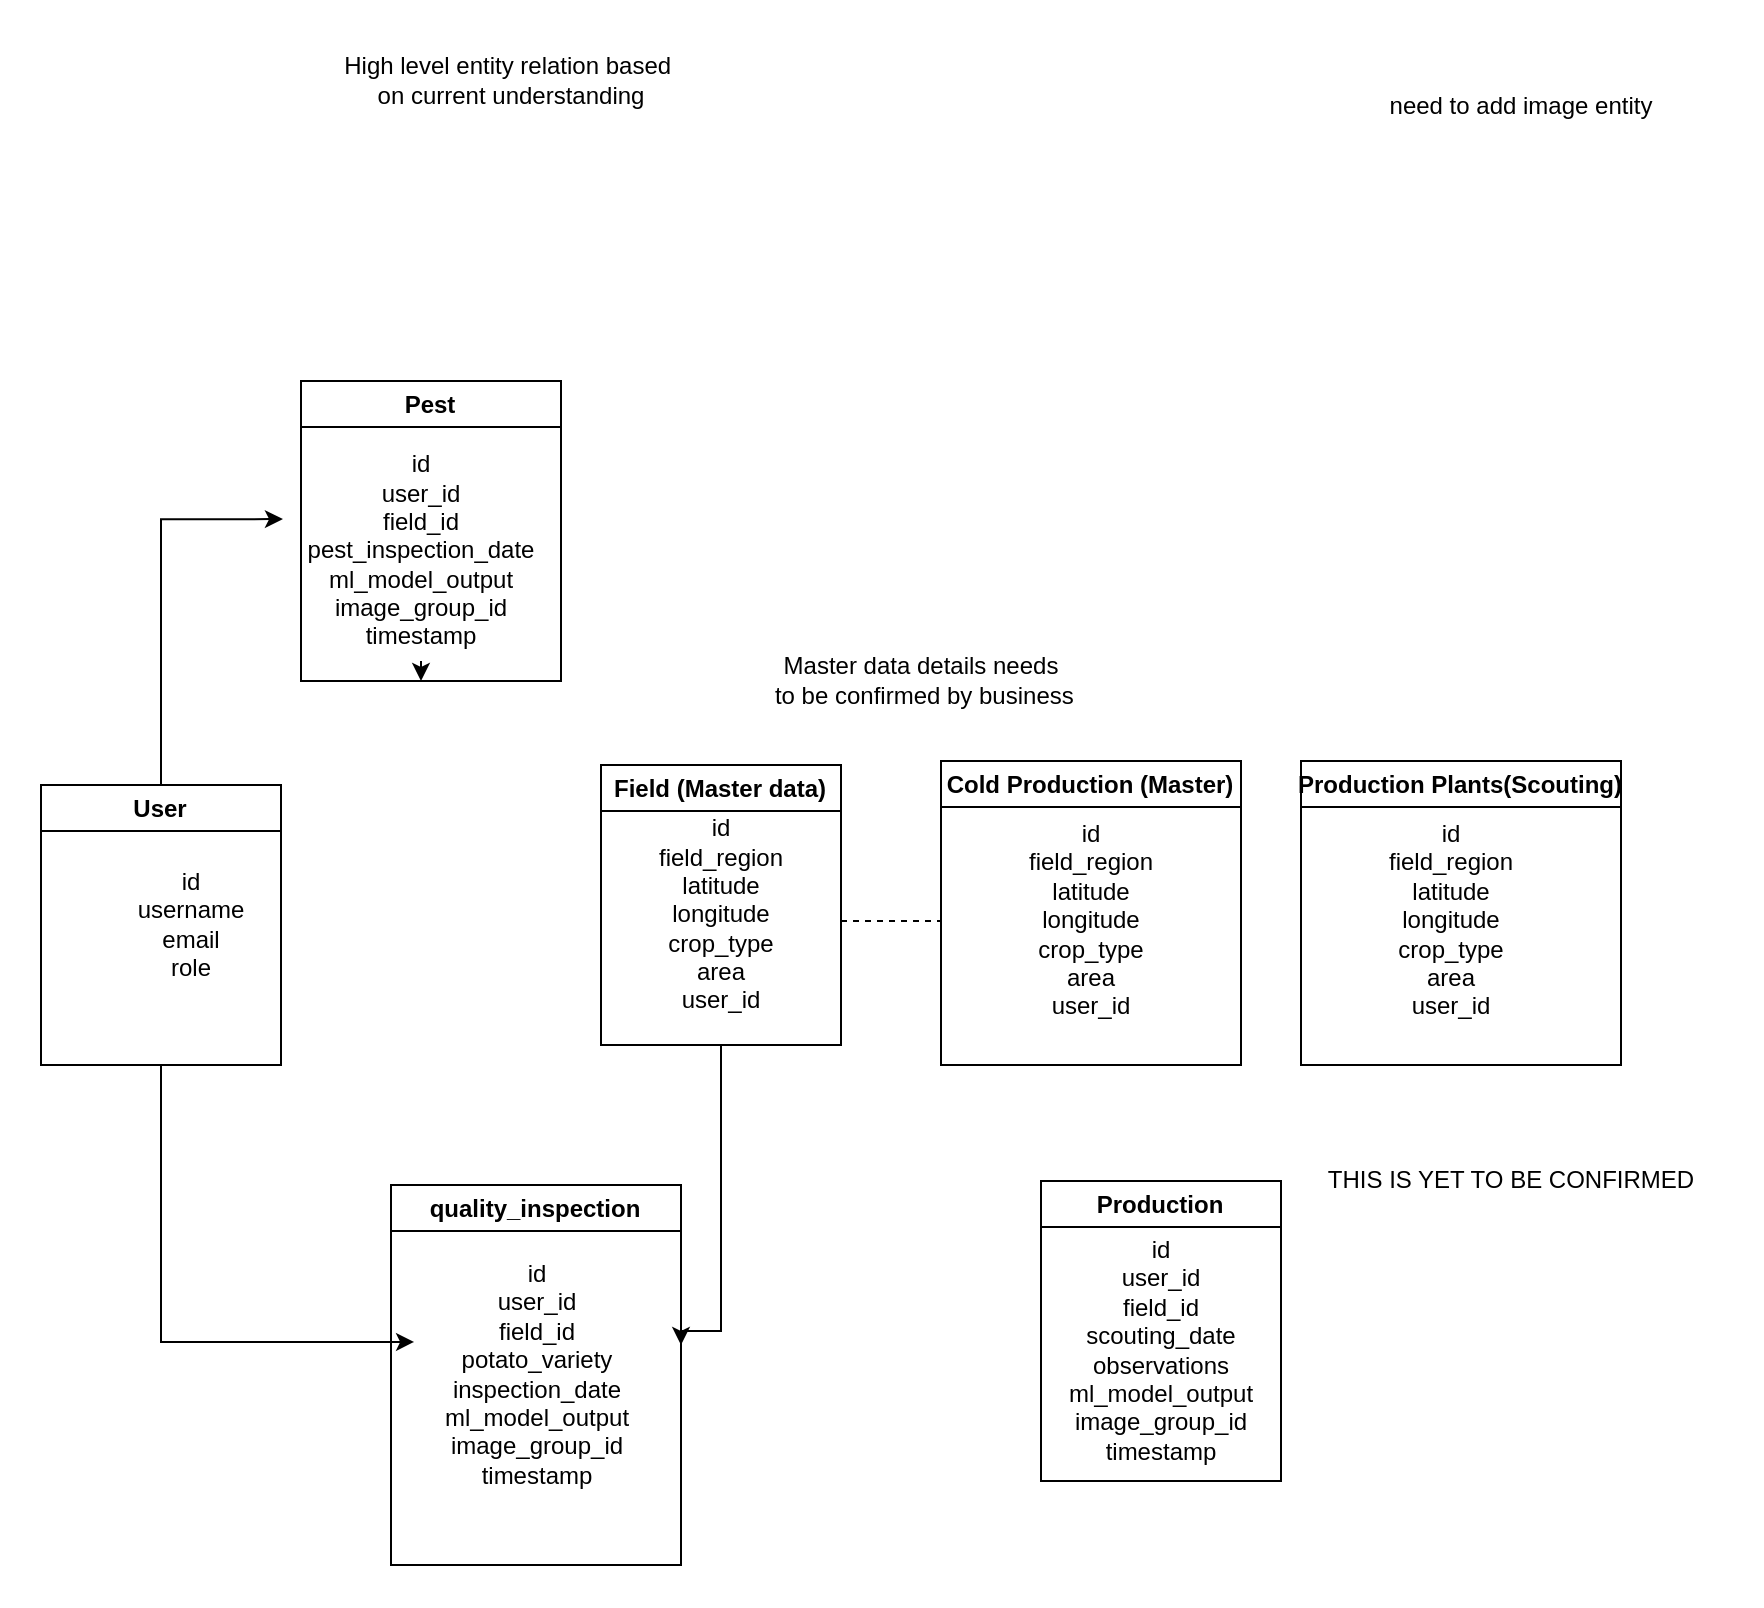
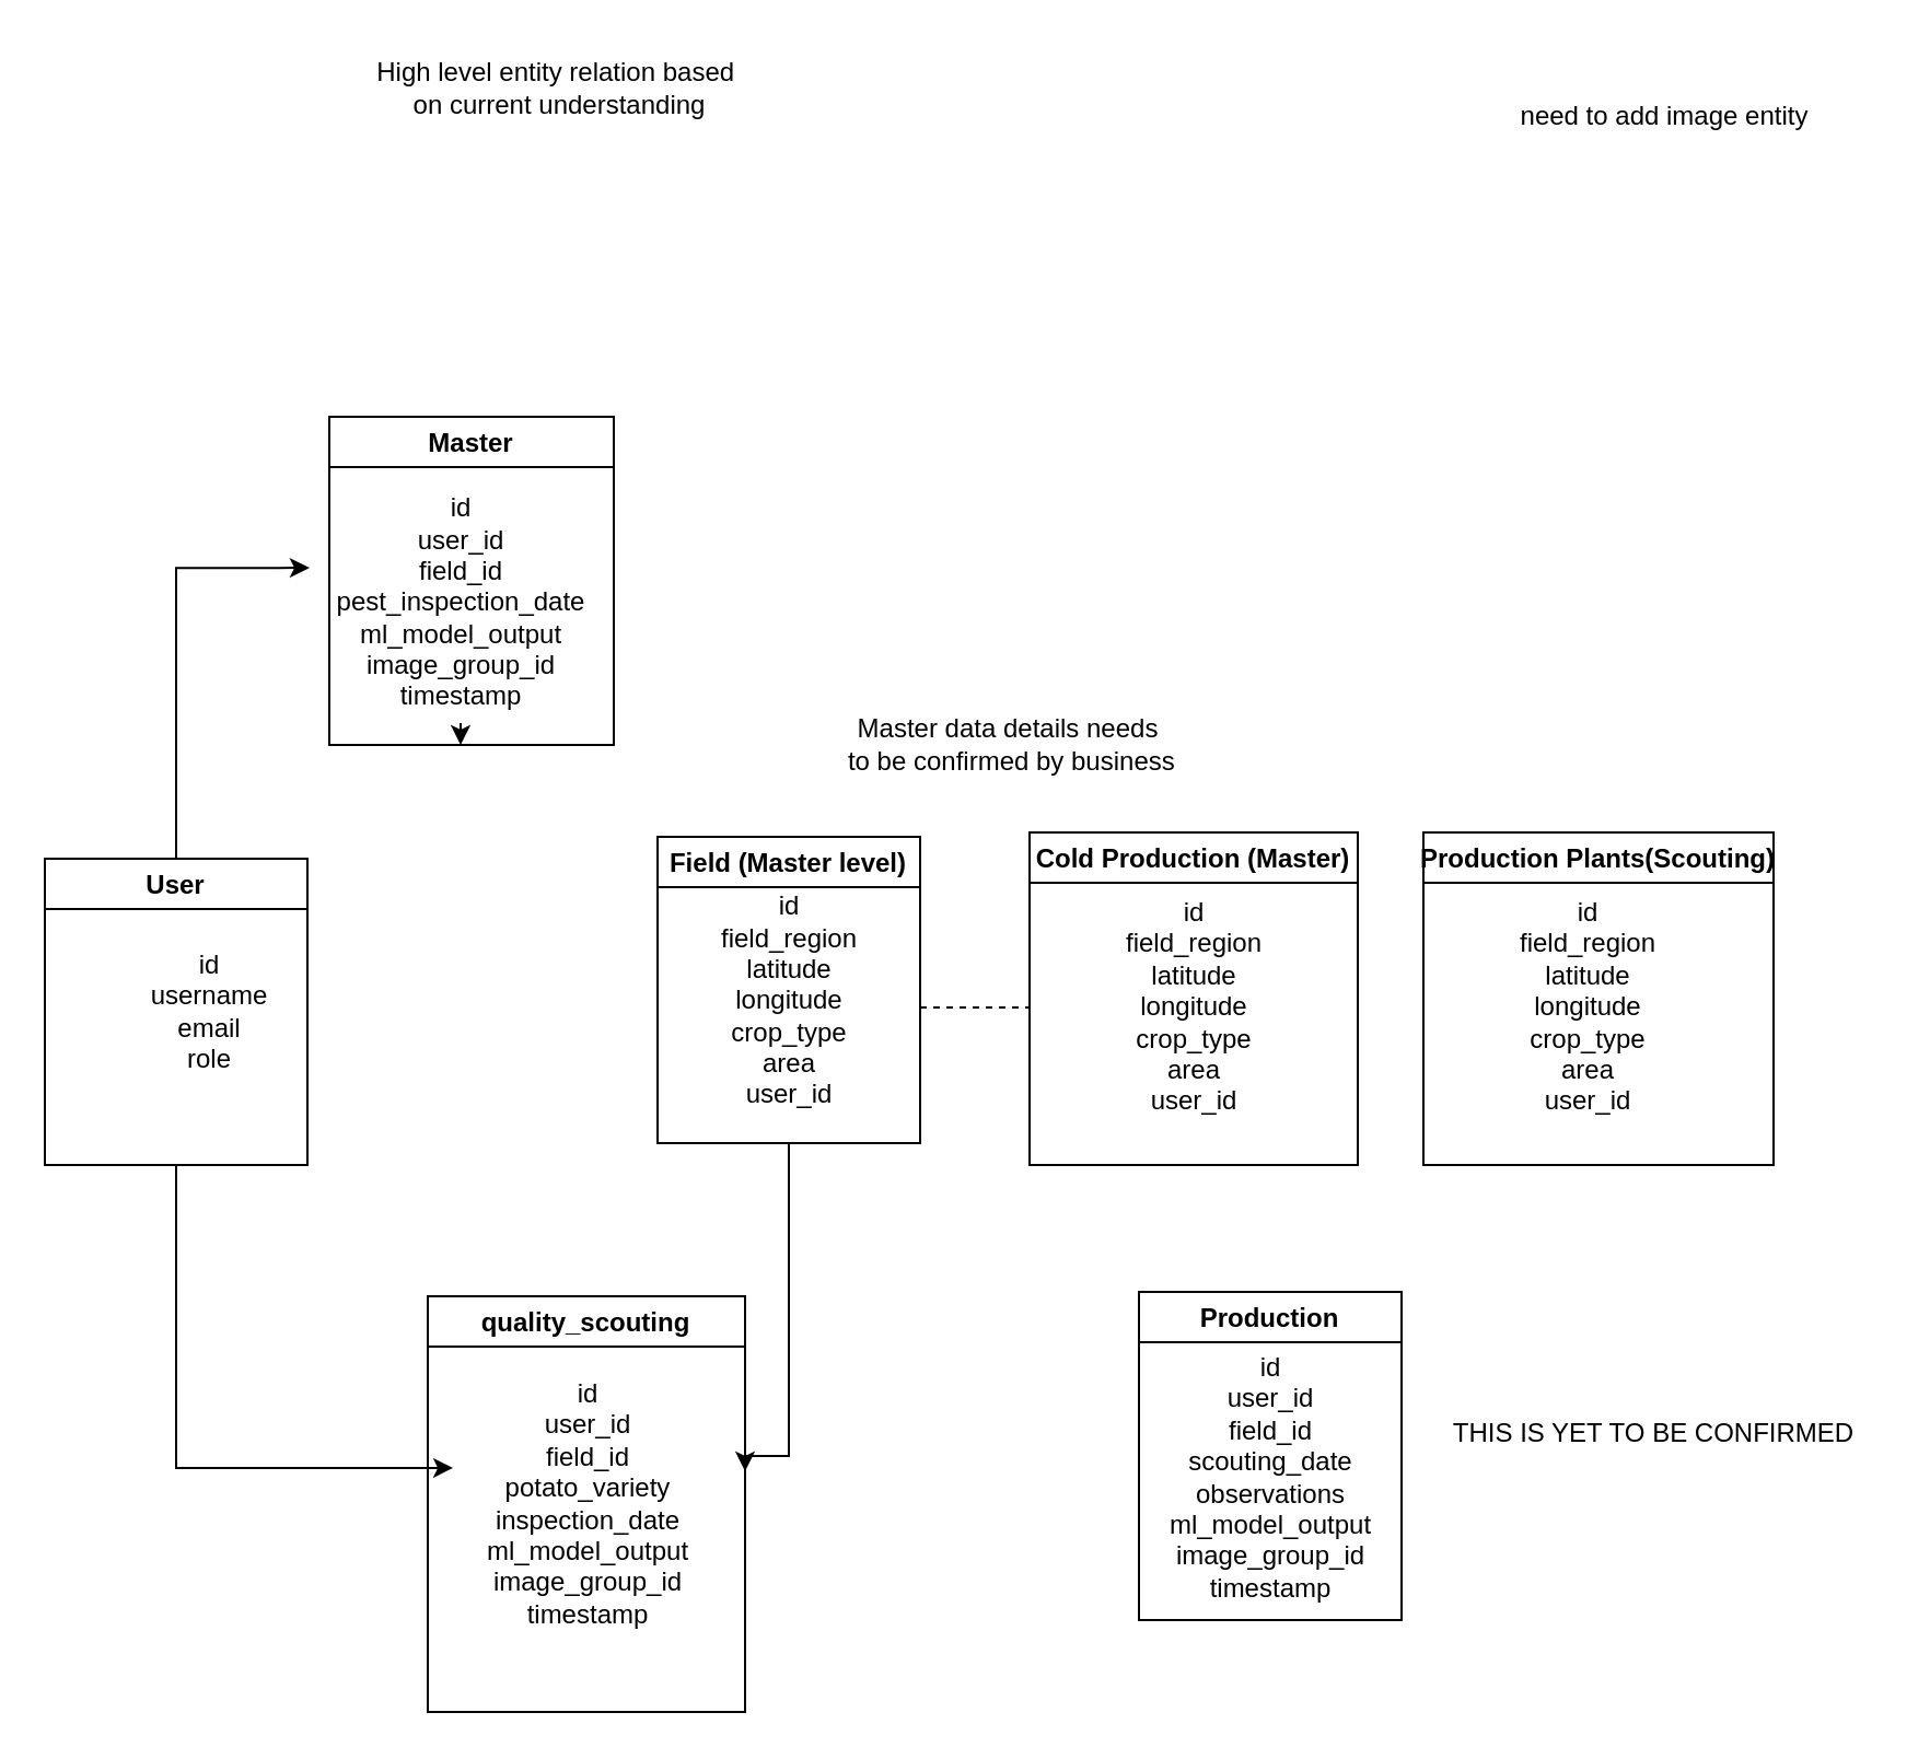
- <mxCell id="13" value="Pest" style="swimlane;" vertex="1" parent="1"><mxGeometry x="150" y="190" width="130" height="150" as="geometry" /></mxCell>
+ <mxCell id="13" value="Master" style="swimlane;" vertex="1" parent="1"><mxGeometry x="150" y="190" width="130" height="150" as="geometry" /></mxCell>
- <mxCell id="4" value="Field (Master data)" style="swimlane;" vertex="1" parent="1"><mxGeometry x="300" y="382" width="120" height="140" as="geometry" /></mxCell>
+ <mxCell id="4" value="Field (Master level)" style="swimlane;" vertex="1" parent="1"><mxGeometry x="300" y="382" width="120" height="140" as="geometry" /></mxCell>
- <mxCell id="12" value="THIS IS YET TO BE CONFIRMED" style="text;html=1;align=center;verticalAlign=middle;resizable=0;points=[];autosize=1;strokeColor=none;fillColor=none;" vertex="1" parent="1"><mxGeometry x="650" y="575" width="210" height="30" as="geometry" /></mxCell>
+ <mxCell id="12" value="THIS IS YET TO BE CONFIRMED" style="text;html=1;align=center;verticalAlign=middle;resizable=0;points=[];autosize=1;strokeColor=none;fillColor=none;" vertex="1" parent="1"><mxGeometry x="650" y="640" width="210" height="30" as="geometry" /></mxCell>
- <mxCell id="6" value="quality_inspection" style="swimlane;" vertex="1" parent="1"><mxGeometry x="195" y="592" width="145" height="190" as="geometry" /></mxCell>
+ <mxCell id="6" value="quality_scouting" style="swimlane;" vertex="1" parent="1"><mxGeometry x="195" y="592" width="145" height="190" as="geometry" /></mxCell>
